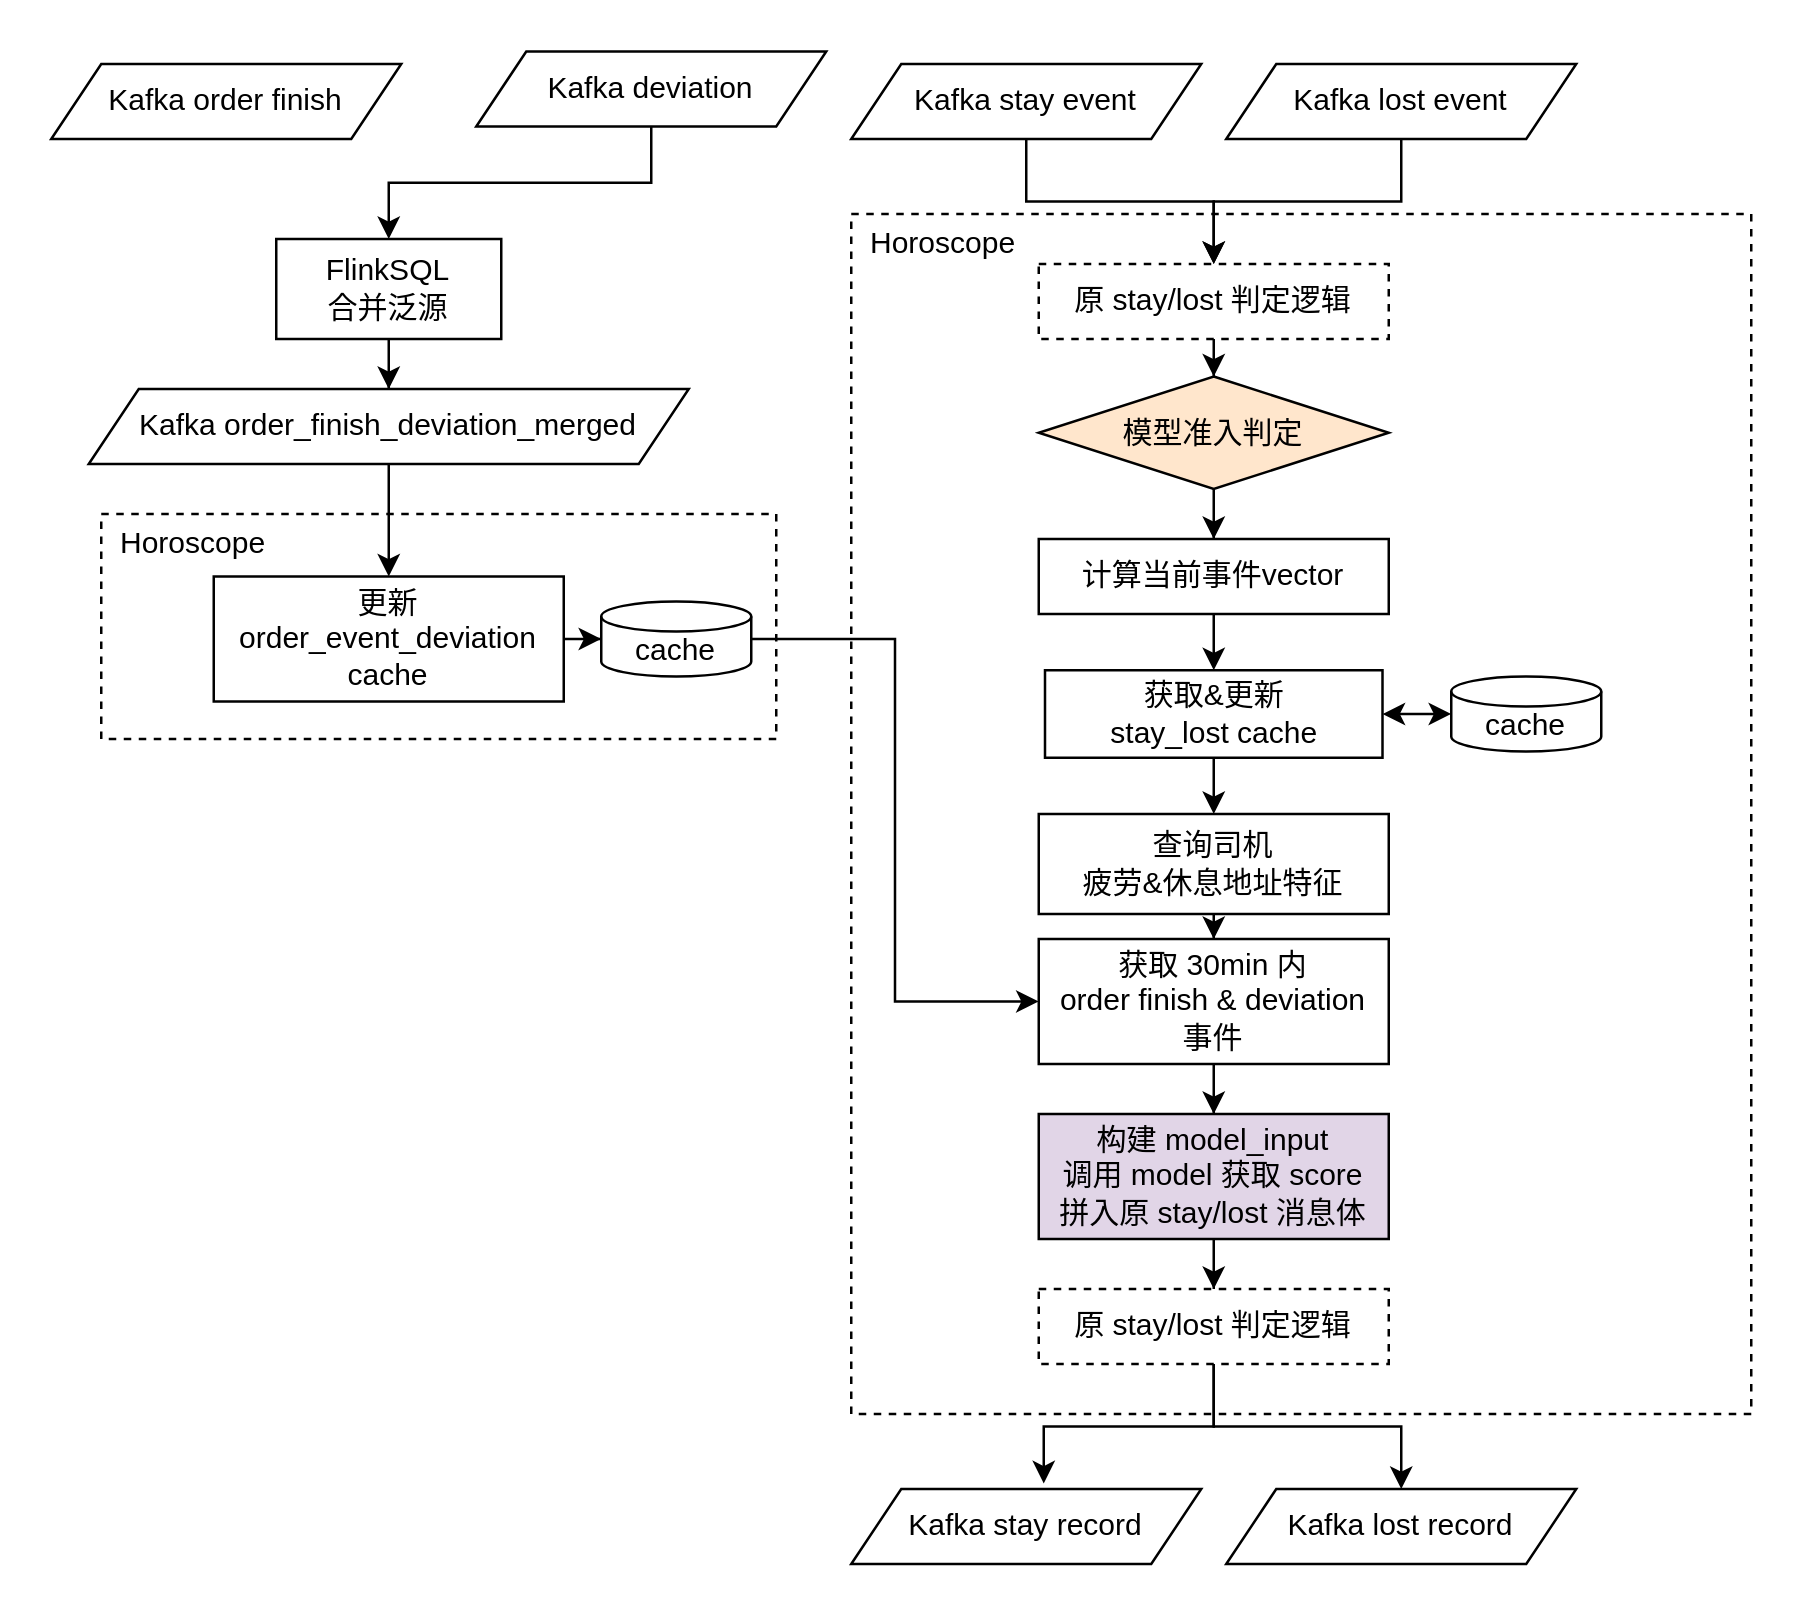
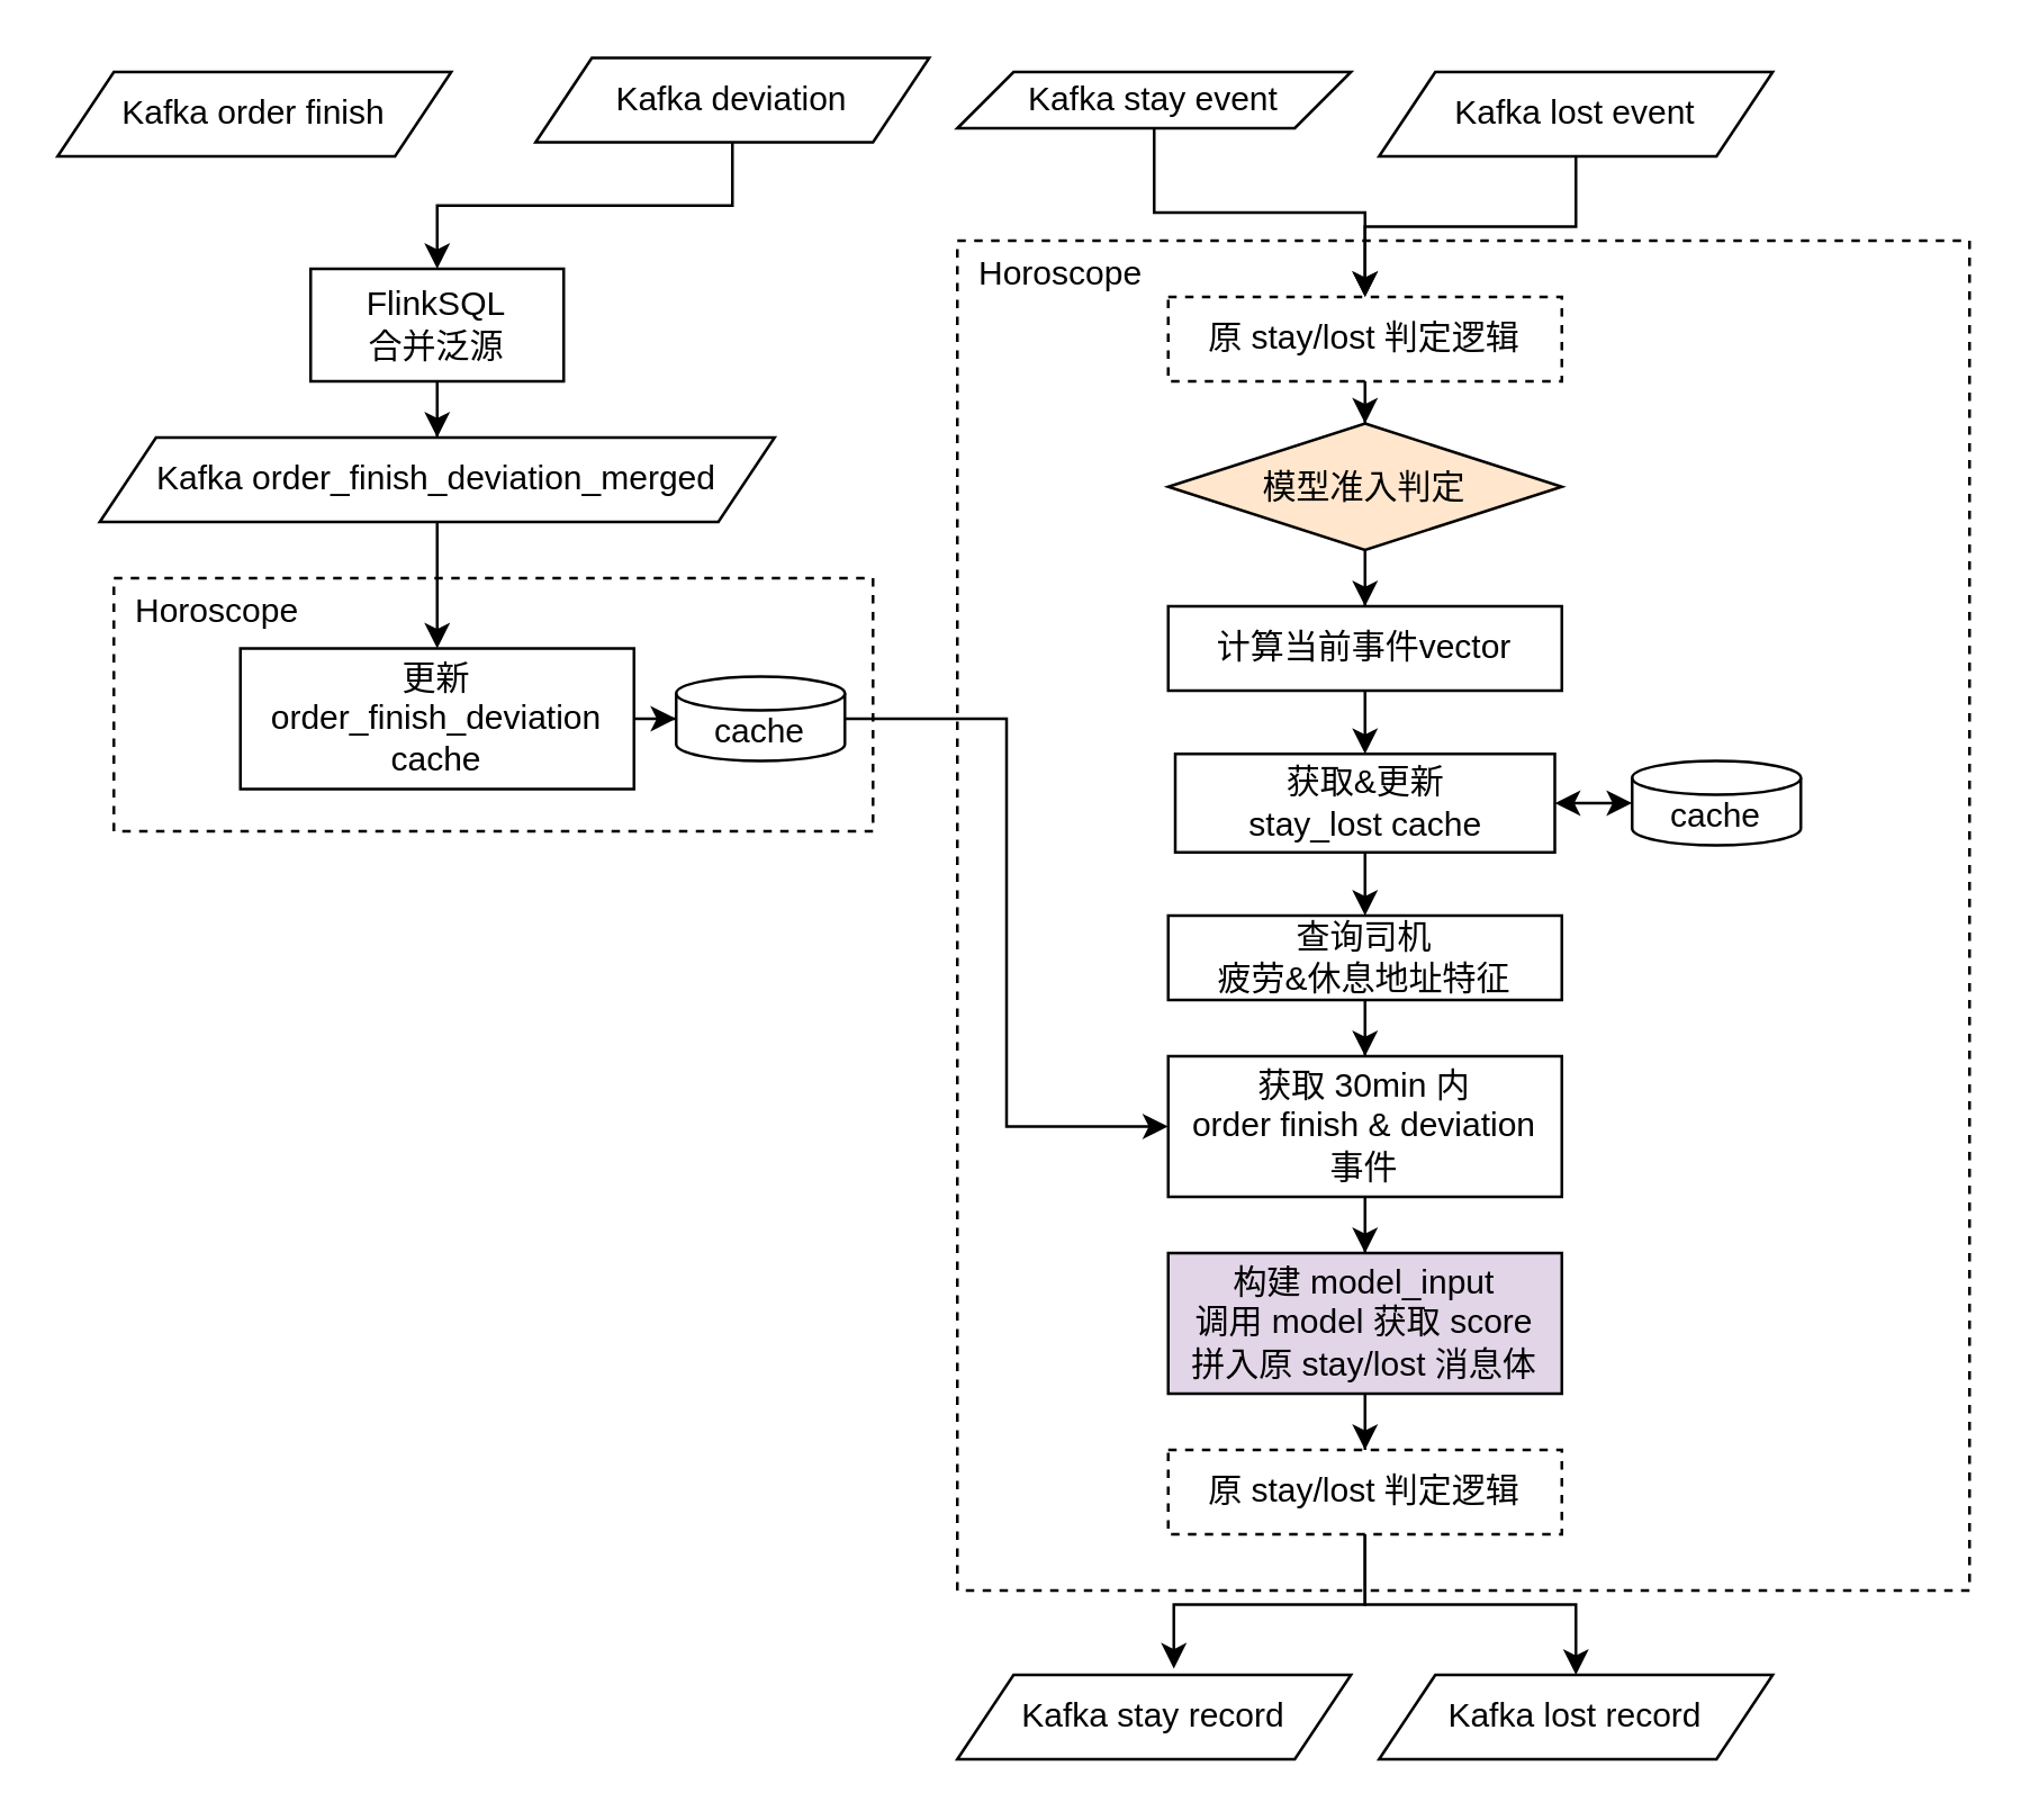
- <mxCell id="16" value="Kafka stay event" style="shape=parallelogram;perimeter=parallelogramPerimeter;whiteSpace=wrap;html=1;fixedSize=1;" vertex="1" parent="1"><mxGeometry x="340" y="25" width="140" height="30" as="geometry" /></mxCell>
+ <mxCell id="16" value="Kafka stay event" style="shape=parallelogram;perimeter=parallelogramPerimeter;whiteSpace=wrap;html=1;fixedSize=1;" vertex="1" parent="1"><mxGeometry x="340" y="25" width="140" height="20" as="geometry" /></mxCell>
- <mxCell id="12" value="更新 &lt;br&gt;order_event_deviation cache" style="rounded=0;whiteSpace=wrap;html=1;" vertex="1" parent="1"><mxGeometry x="85" y="230" width="140" height="50" as="geometry" /></mxCell>
+ <mxCell id="12" value="更新 &lt;br&gt;order_finish_deviation cache" style="rounded=0;whiteSpace=wrap;html=1;" vertex="1" parent="1"><mxGeometry x="85" y="230" width="140" height="50" as="geometry" /></mxCell>
- <mxCell id="30" value="查询司机 &lt;br&gt;疲劳&amp;amp;休息地址特征" style="rounded=0;whiteSpace=wrap;html=1;" vertex="1" parent="1"><mxGeometry x="415" y="325" width="140" height="40" as="geometry" /></mxCell>
+ <mxCell id="30" value="查询司机 &lt;br&gt;疲劳&amp;amp;休息地址特征" style="rounded=0;whiteSpace=wrap;html=1;" vertex="1" parent="1"><mxGeometry x="415" y="325" width="140" height="30" as="geometry" /></mxCell>
